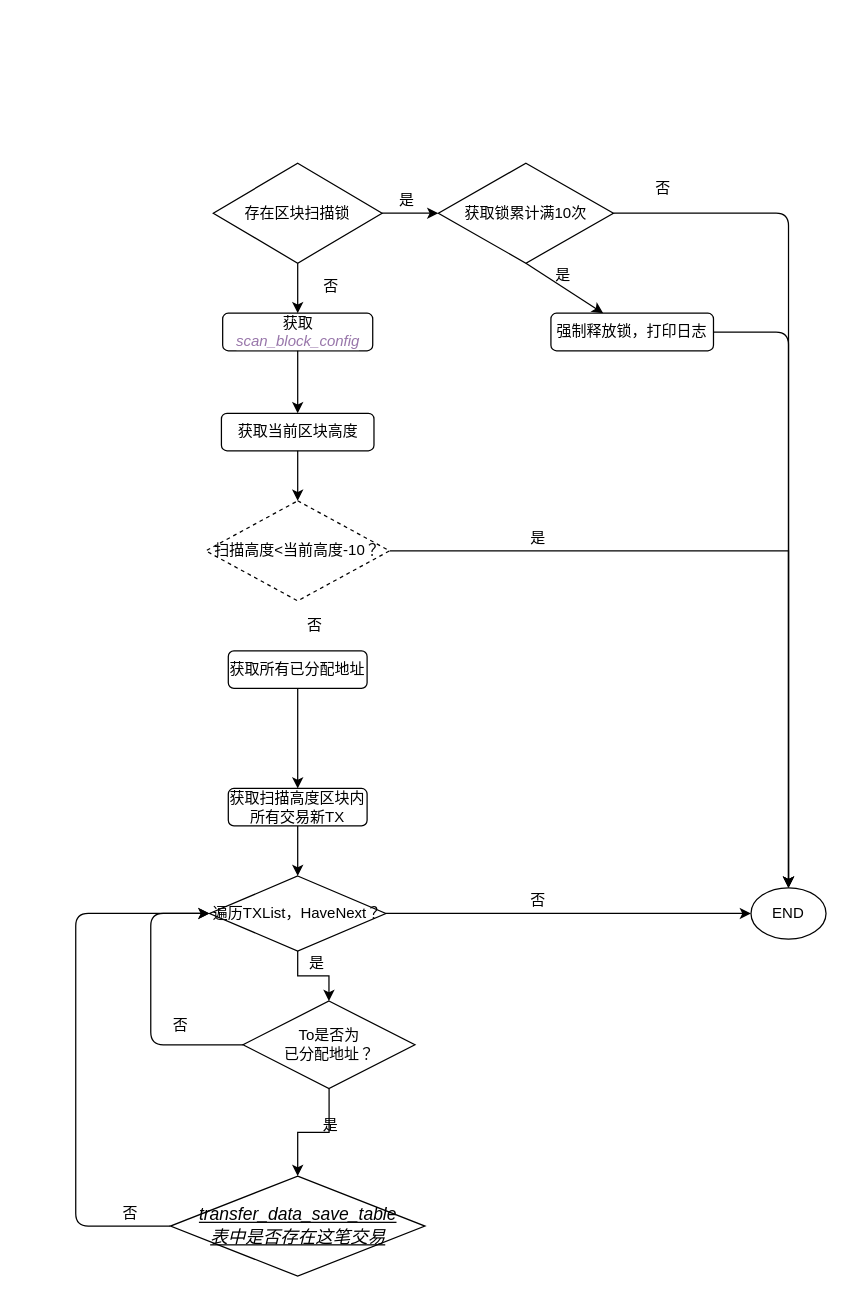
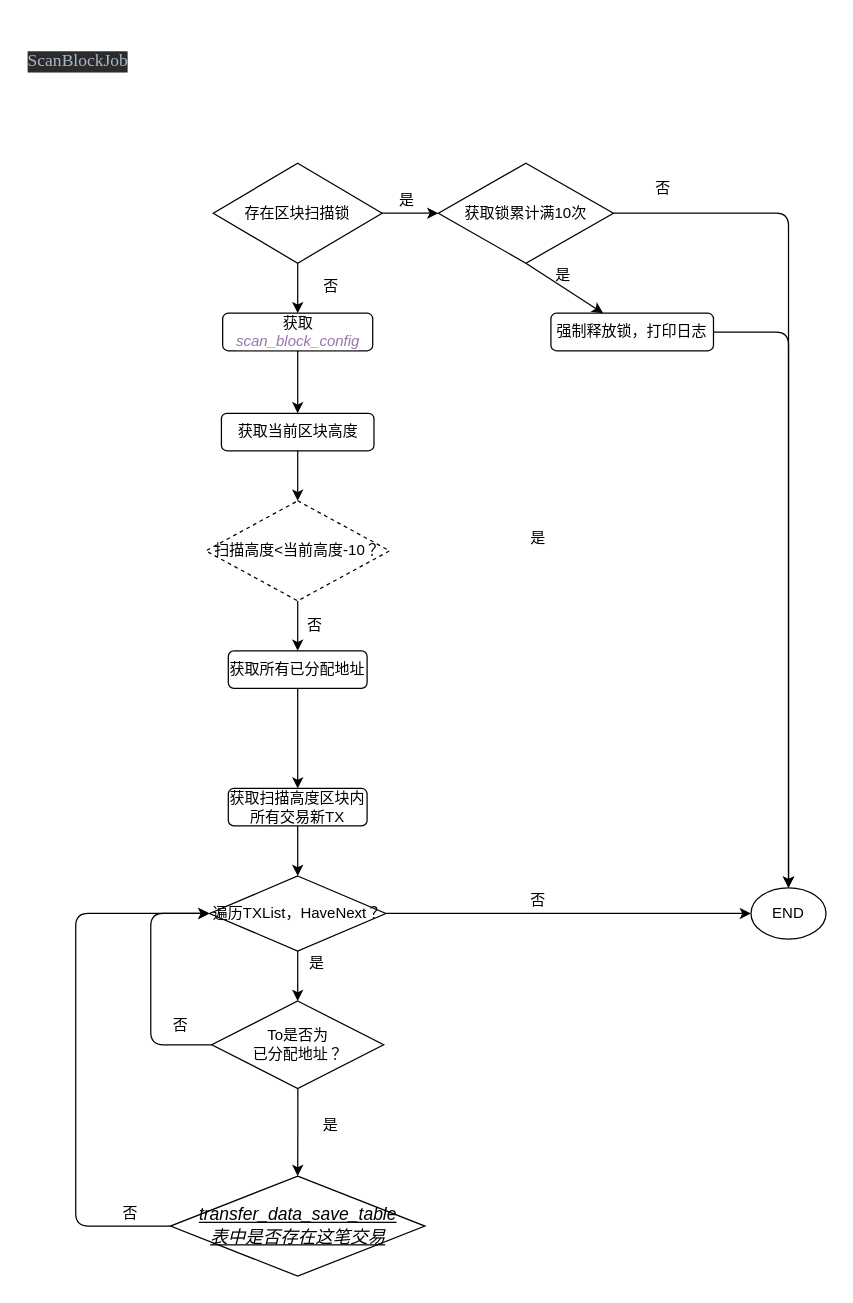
+ <mxCell id="2" value="&lt;meta http-equiv=&quot;content-type&quot; content=&quot;text/html; charset=UTF-8&quot;&gt;&lt;pre style=&quot;background-color:#2b2b2b;color:#a9b7c6;font-family:'Consolas';font-size:10.5pt;&quot;&gt;ScanBlockJob&lt;/pre&gt;" style="text;whiteSpace=wrap;html=1;" vertex="1" parent="1"><mxGeometry x="20" y="20" width="120" height="60" as="geometry" /></mxCell>
- <mxCell id="19" value="" style="edgeStyle=orthogonalEdgeStyle;rounded=0;orthogonalLoop=1;jettySize=auto;html=1;" edge="1" parent="1" source="20" target="11"><mxGeometry relative="1" as="geometry" /></mxCell>
+ <mxCell id="19" value="" style="edgeStyle=orthogonalEdgeStyle;rounded=0;orthogonalLoop=1;jettySize=auto;html=1;entryX=0.5;entryY=0;entryDx=0;entryDy=0;" edge="1" parent="1" source="20" target="24"><mxGeometry relative="1" as="geometry" /></mxCell>
- <mxCell id="29" value="&lt;div&gt;To是否为&lt;/div&gt;&lt;div&gt;已分配地址？&lt;/div&gt;" style="rhombus;whiteSpace=wrap;html=1;" vertex="1" parent="1"><mxGeometry x="193.75" y="800" width="137.5" height="70" as="geometry" /></mxCell>
+ <mxCell id="29" value="&lt;div&gt;To是否为&lt;/div&gt;&lt;div&gt;已分配地址？&lt;/div&gt;" style="rhombus;whiteSpace=wrap;html=1;" vertex="1" parent="1"><mxGeometry x="168.75" y="800" width="137.5" height="70" as="geometry" /></mxCell>
